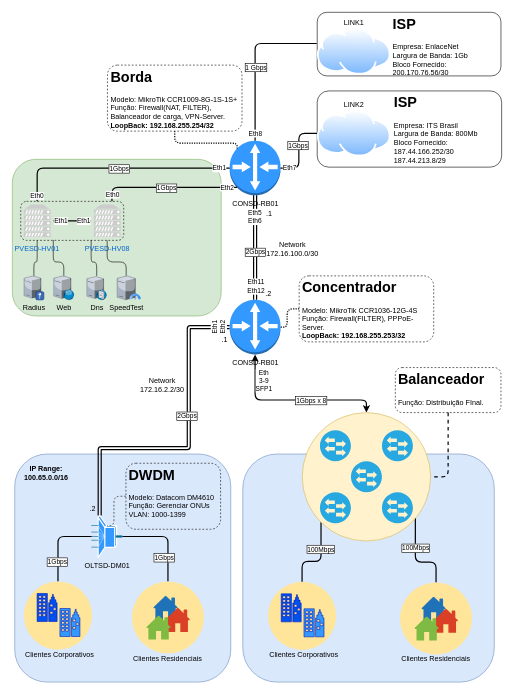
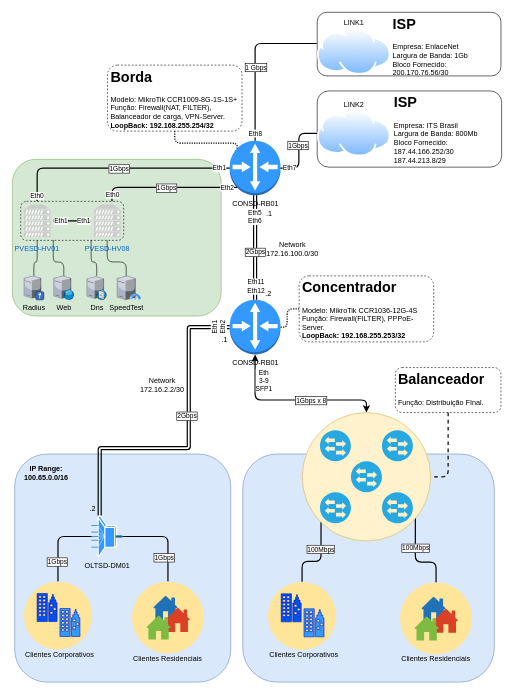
- <mxCell id="45" value="&lt;h1&gt;DWDM&lt;/h1&gt;&lt;p&gt;Modelo: Datacom&amp;nbsp;DM4610&lt;br&gt;Função: Gerenciar ONUs&lt;br&gt;VLAN: 1000-1399&lt;/p&gt;&lt;p&gt;&amp;nbsp;&lt;/p&gt;" style="text;html=1;strokeColor=#000000;fillColor=none;spacing=5;spacingTop=-20;whiteSpace=wrap;overflow=hidden;rounded=1;dashed=1;" parent="1" vertex="1"><mxGeometry x="209.3" y="771.34" width="157.7" height="110" as="geometry" /></mxCell>
- <mxCell id="44" style="edgeStyle=orthogonalEdgeStyle;rounded=1;orthogonalLoop=1;jettySize=auto;html=1;entryX=0.5;entryY=0.24;entryDx=0;entryDy=0;entryPerimeter=0;endArrow=none;endFill=0;strokeWidth=1;dashed=1;" parent="1" source="45" target="43" edge="1"><mxGeometry relative="1" as="geometry" /></mxCell>
